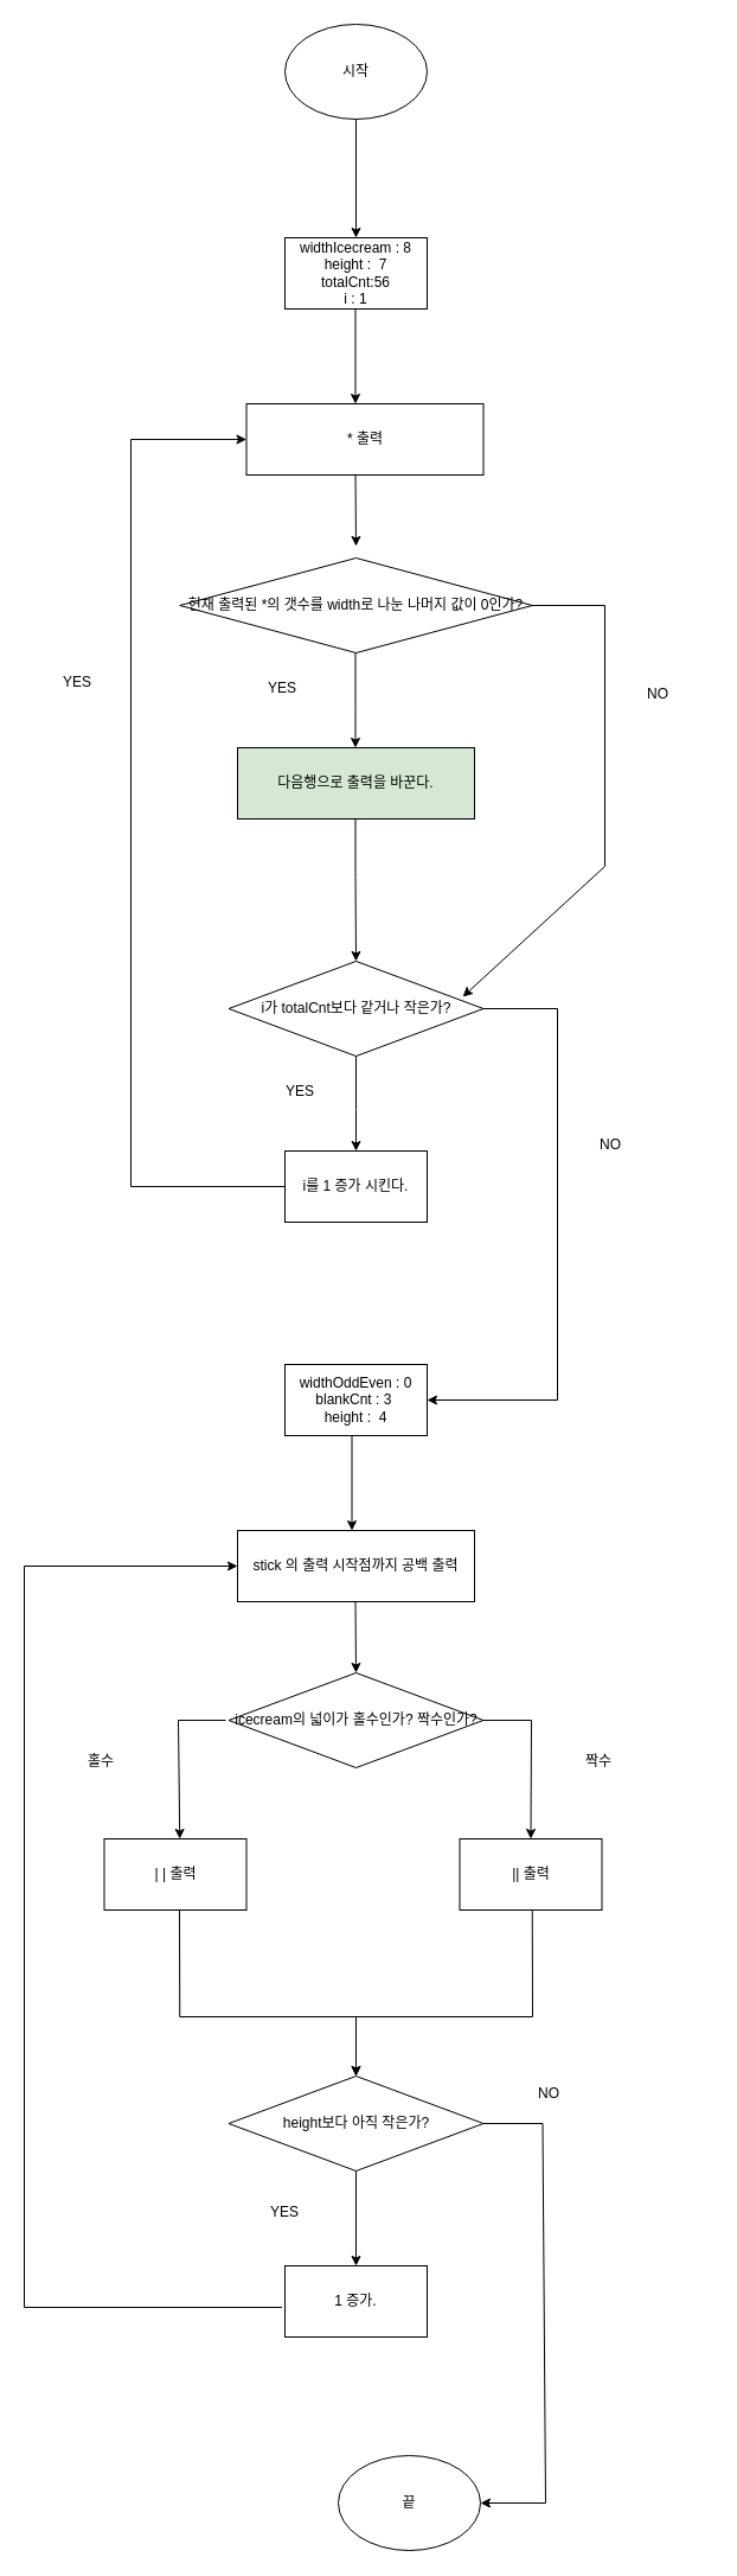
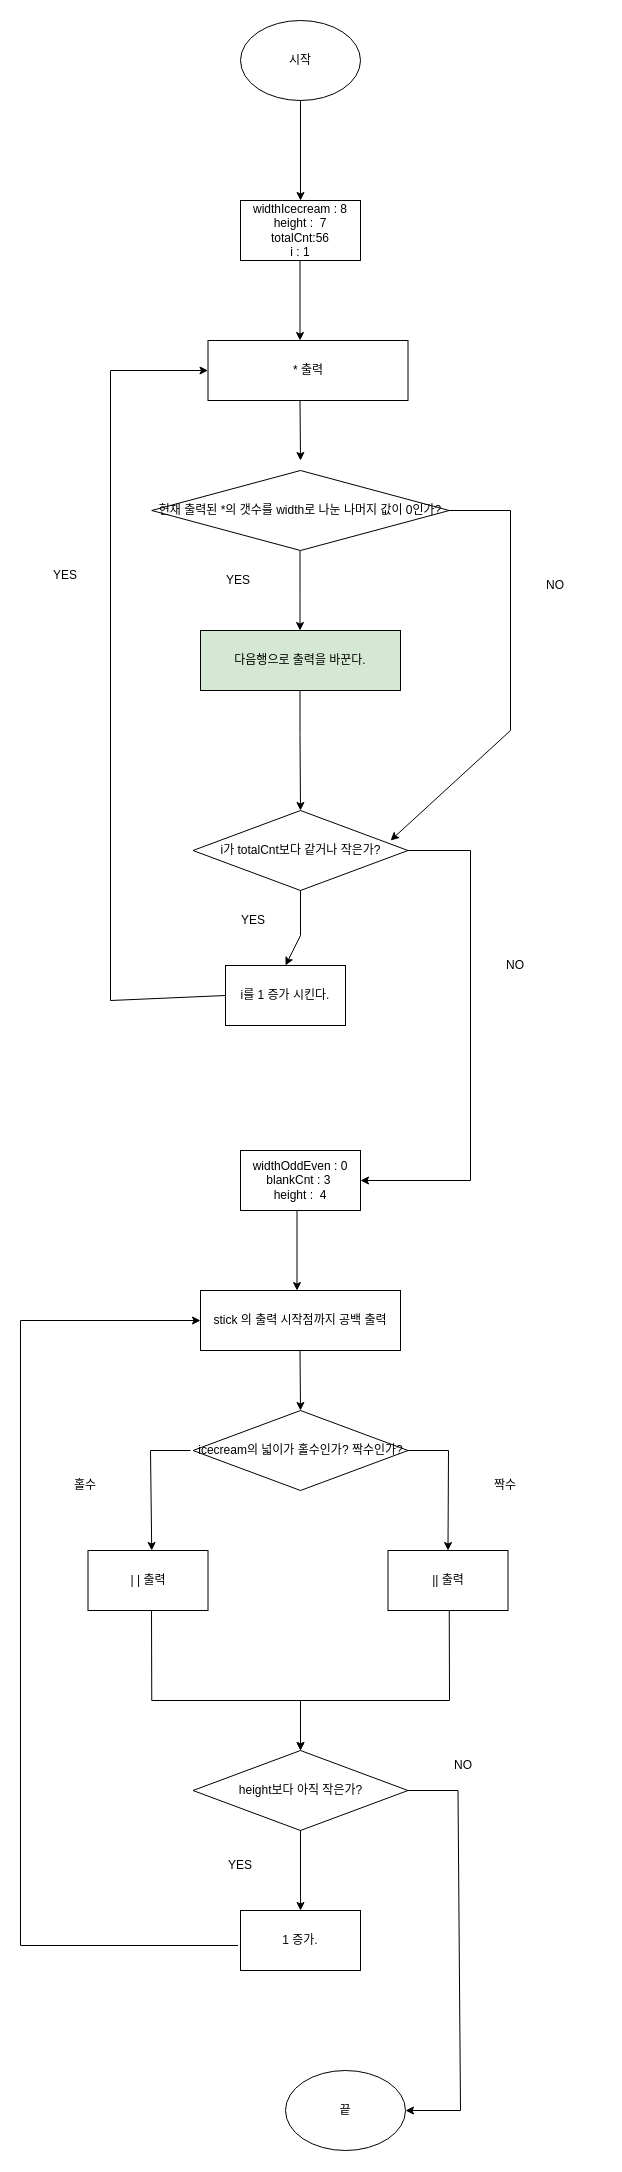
- <mxCell id="8" value="i를 1 증가 시킨다." style="rounded=0;whiteSpace=wrap;html=1;" parent="1" vertex="1"><mxGeometry x="240" y="970" width="120" height="60" as="geometry" /></mxCell>
+ <mxCell id="8" value="i를 1 증가 시킨다." style="rounded=0;whiteSpace=wrap;html=1;" parent="1" vertex="1"><mxGeometry x="225" y="965" width="120" height="60" as="geometry" /></mxCell>
